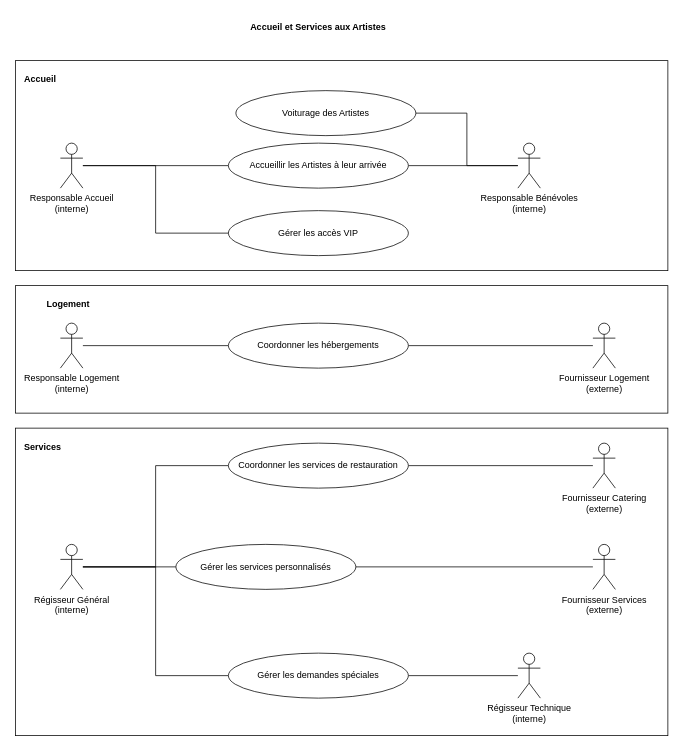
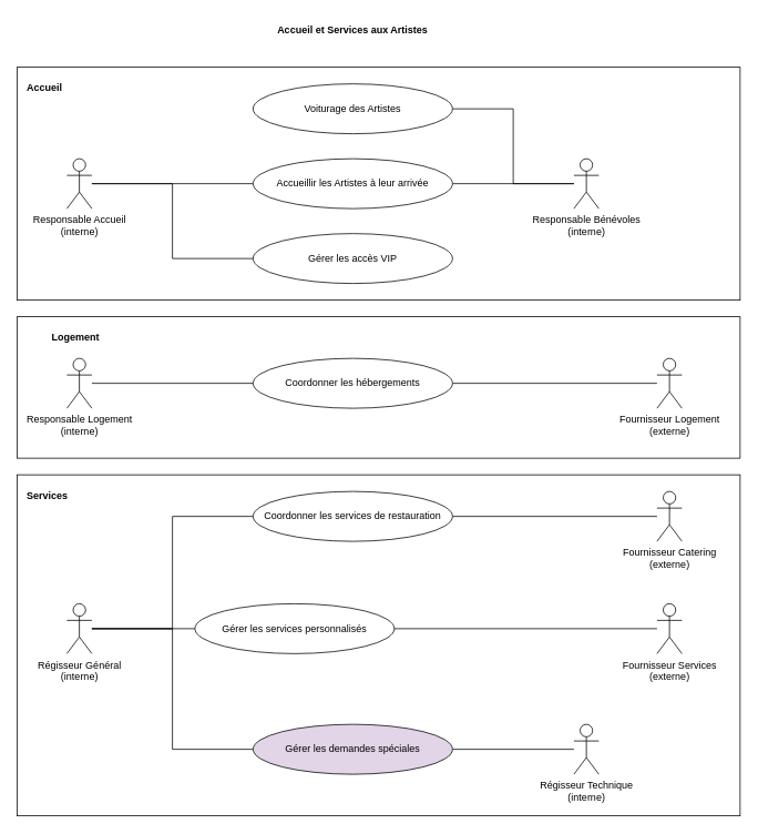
- <mxCell id="23" value="Voiturage des Artistes" style="ellipse;html=1;whiteSpace=wrap;" parent="1" vertex="1"><mxGeometry x="314" y="120" width="240" height="60" as="geometry" /></mxCell>
+ <mxCell id="23" value="Voiturage des Artistes" style="ellipse;html=1;whiteSpace=wrap;" parent="1" vertex="1"><mxGeometry x="304" y="100" width="240" height="60" as="geometry" /></mxCell>
- <mxCell id="28" value="Gérer les demandes spéciales" style="ellipse;html=1;whiteSpace=wrap;" parent="1" vertex="1"><mxGeometry x="304" y="870" width="240" height="60" as="geometry" /></mxCell>
+ <mxCell id="28" value="Gérer les demandes spéciales" style="ellipse;html=1;whiteSpace=wrap;fillColor=#e1d5e7;" parent="1" vertex="1"><mxGeometry x="304" y="870" width="240" height="60" as="geometry" /></mxCell>
